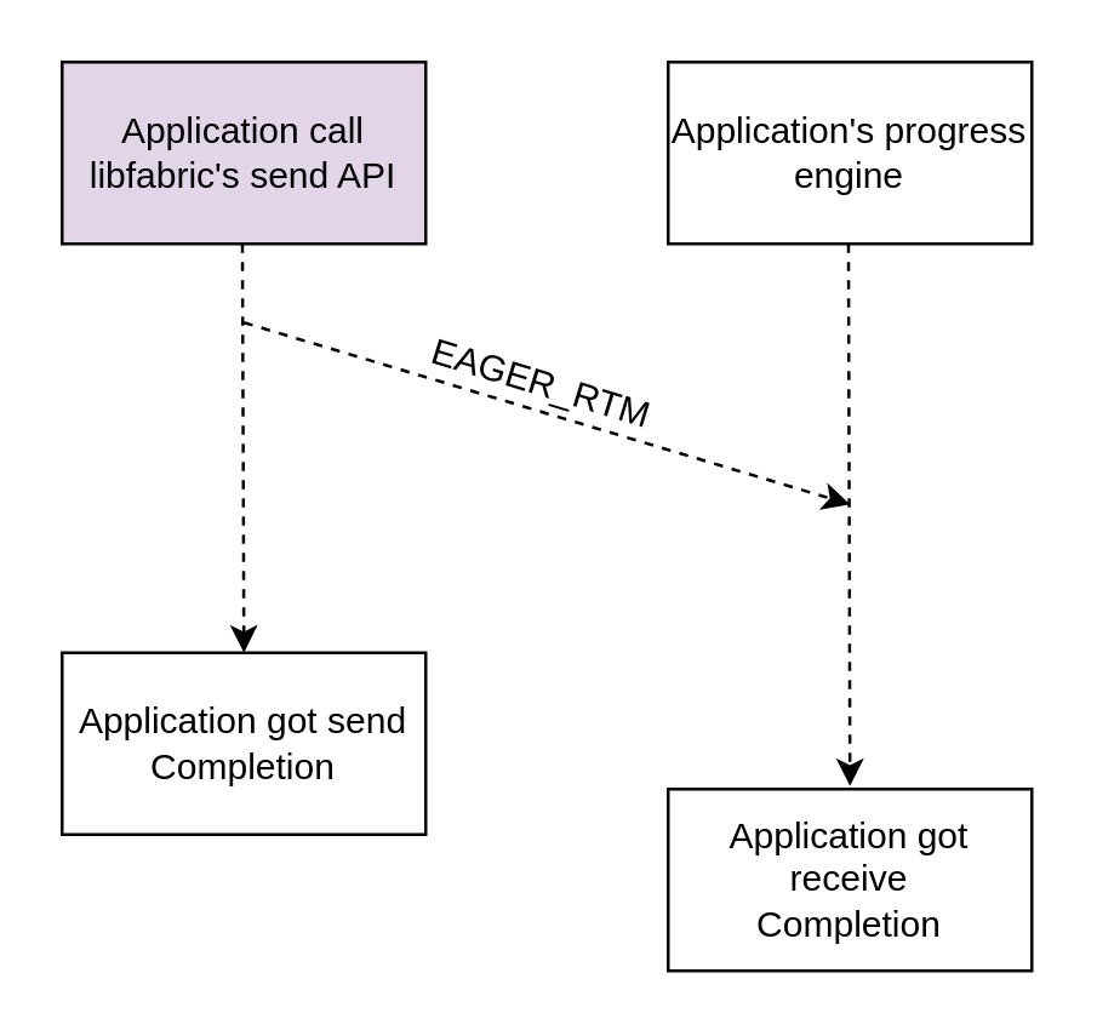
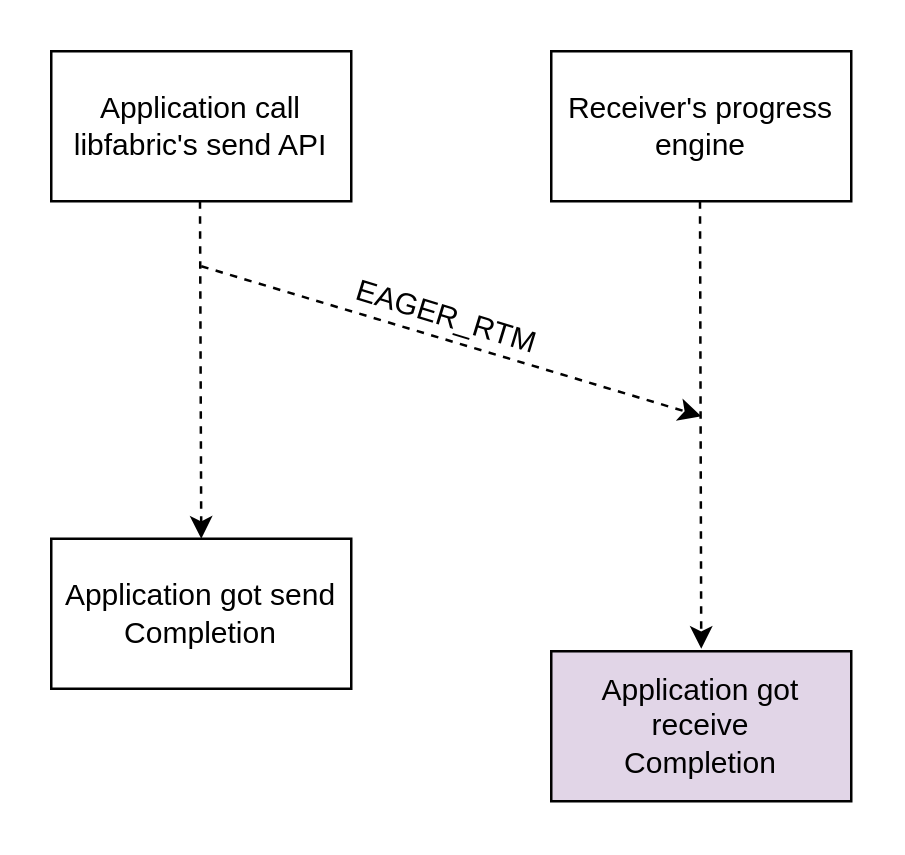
- <mxCell id="2" value="Application call libfabric's send API" style="rounded=0;whiteSpace=wrap;html=1;fillColor=#e1d5e7;" parent="1" vertex="1"><mxGeometry x="20" y="20" width="120" height="60" as="geometry" /></mxCell>
+ <mxCell id="2" value="Application call libfabric's send API" style="rounded=0;whiteSpace=wrap;html=1;" parent="1" vertex="1"><mxGeometry x="20" y="20" width="120" height="60" as="geometry" /></mxCell>
- <mxCell id="3" value="Application's progress engine" style="rounded=0;whiteSpace=wrap;html=1;" parent="1" vertex="1"><mxGeometry x="220" y="20" width="120" height="60" as="geometry" /></mxCell>
+ <mxCell id="3" value="Receiver's progress engine" style="rounded=0;whiteSpace=wrap;html=1;" parent="1" vertex="1"><mxGeometry x="220" y="20" width="120" height="60" as="geometry" /></mxCell>
- <mxCell id="8" value="Application got&lt;br&gt;receive&lt;br&gt;Completion" style="rounded=0;whiteSpace=wrap;html=1;" parent="1" vertex="1"><mxGeometry x="220" y="260" width="120" height="60" as="geometry" /></mxCell>
+ <mxCell id="8" value="Application got&lt;br&gt;receive&lt;br&gt;Completion" style="rounded=0;whiteSpace=wrap;html=1;fillColor=#e1d5e7;" parent="1" vertex="1"><mxGeometry x="220" y="260" width="120" height="60" as="geometry" /></mxCell>
